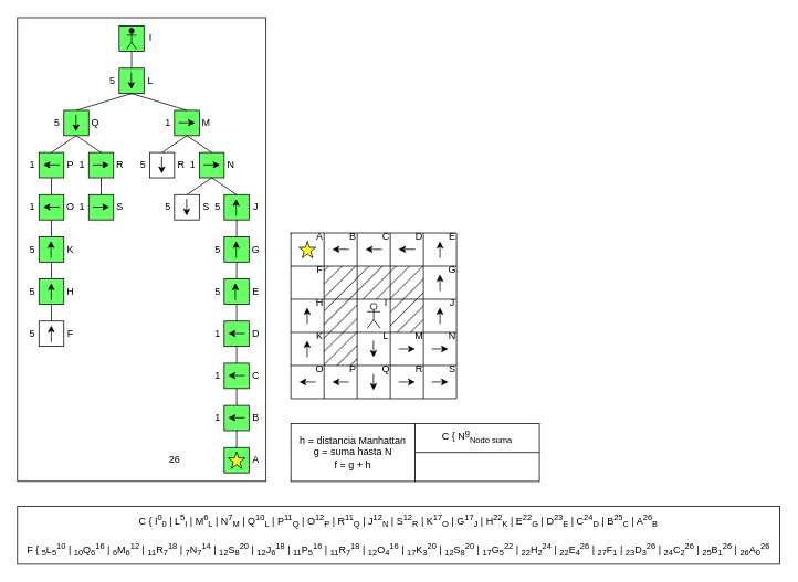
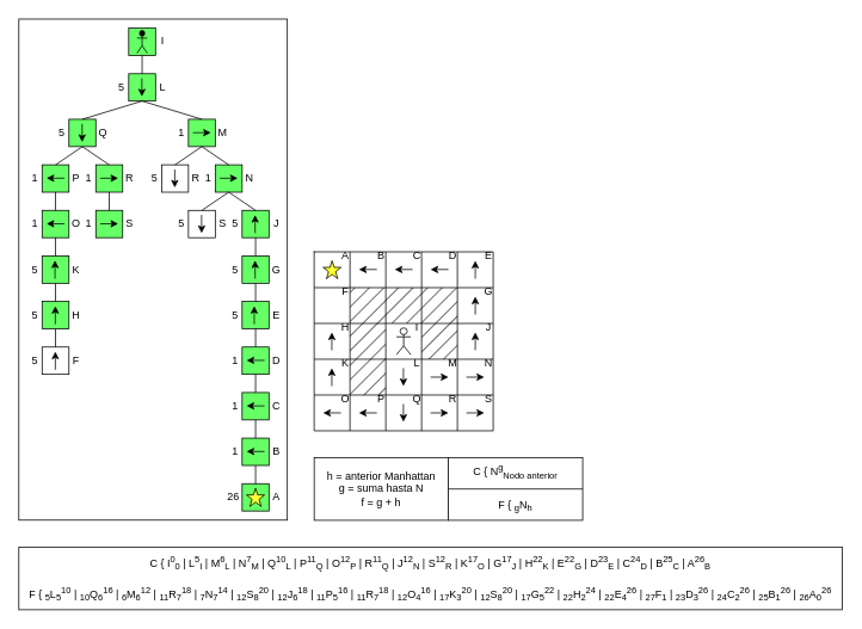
- <mxCell id="183" value="&lt;font style=&quot;font-size: 12px;&quot;&gt;C { N&lt;sup style=&quot;&quot;&gt;g&lt;/sup&gt;&lt;sub style=&quot;&quot;&gt;Nodo suma&lt;/sub&gt;&lt;/font&gt;" style="text;html=1;align=center;verticalAlign=middle;whiteSpace=wrap;rounded=0;container=0;" parent="176" vertex="1"><mxGeometry x="150" width="150" height="32.308" as="geometry" /></mxCell>
+ <mxCell id="183" value="&lt;font style=&quot;font-size: 12px;&quot;&gt;C { N&lt;sup style=&quot;&quot;&gt;g&lt;/sup&gt;&lt;sub style=&quot;&quot;&gt;Nodo anterior&lt;/sub&gt;&lt;/font&gt;" style="text;html=1;align=center;verticalAlign=middle;whiteSpace=wrap;rounded=0;container=0;" parent="176" vertex="1"><mxGeometry x="150" width="150" height="32.308" as="geometry" /></mxCell>
- <mxCell id="182" value="&lt;font style=&quot;&quot;&gt;&lt;font style=&quot;font-size: 12px;&quot;&gt;h = distancia Manhattan&lt;br&gt;g = suma hasta N&lt;br&gt;f = g + h&lt;/font&gt;&lt;br&gt;&lt;/font&gt;" style="text;html=1;align=center;verticalAlign=middle;whiteSpace=wrap;rounded=0;container=0;" parent="176" vertex="1"><mxGeometry y="2.917" width="150" height="64.167" as="geometry" /></mxCell>
+ <mxCell id="182" value="&lt;font style=&quot;&quot;&gt;&lt;font style=&quot;font-size: 12px;&quot;&gt;h = anterior Manhattan&lt;br&gt;g = suma hasta N&lt;br&gt;f = g + h&lt;/font&gt;&lt;br&gt;&lt;/font&gt;" style="text;html=1;align=center;verticalAlign=middle;whiteSpace=wrap;rounded=0;container=0;" parent="176" vertex="1"><mxGeometry y="2.917" width="150" height="64.167" as="geometry" /></mxCell>
- <mxCell id="149" value="26" style="text;html=1;align=center;verticalAlign=middle;whiteSpace=wrap;rounded=0;" parent="71" vertex="1"><mxGeometry x="169.5" y="514.182" width="20" height="20.364" as="geometry" /></mxCell>
+ <mxCell id="149" value="26" style="text;html=1;align=center;verticalAlign=middle;whiteSpace=wrap;rounded=0;" parent="71" vertex="1"><mxGeometry x="219.5" y="514.182" width="20" height="20.364" as="geometry" /></mxCell>
+ <mxCell id="179" value="&lt;font style=&quot;font-size: 12px;&quot;&gt;F { &lt;sub style=&quot;&quot;&gt;g&lt;/sub&gt;N&lt;sub style=&quot;&quot;&gt;h&lt;/sub&gt;&lt;/font&gt;" style="text;html=1;align=center;verticalAlign=middle;whiteSpace=wrap;rounded=0;container=0;" parent="176" vertex="1"><mxGeometry x="181.25" y="37.692" width="87.5" height="32.308" as="geometry" /></mxCell>
